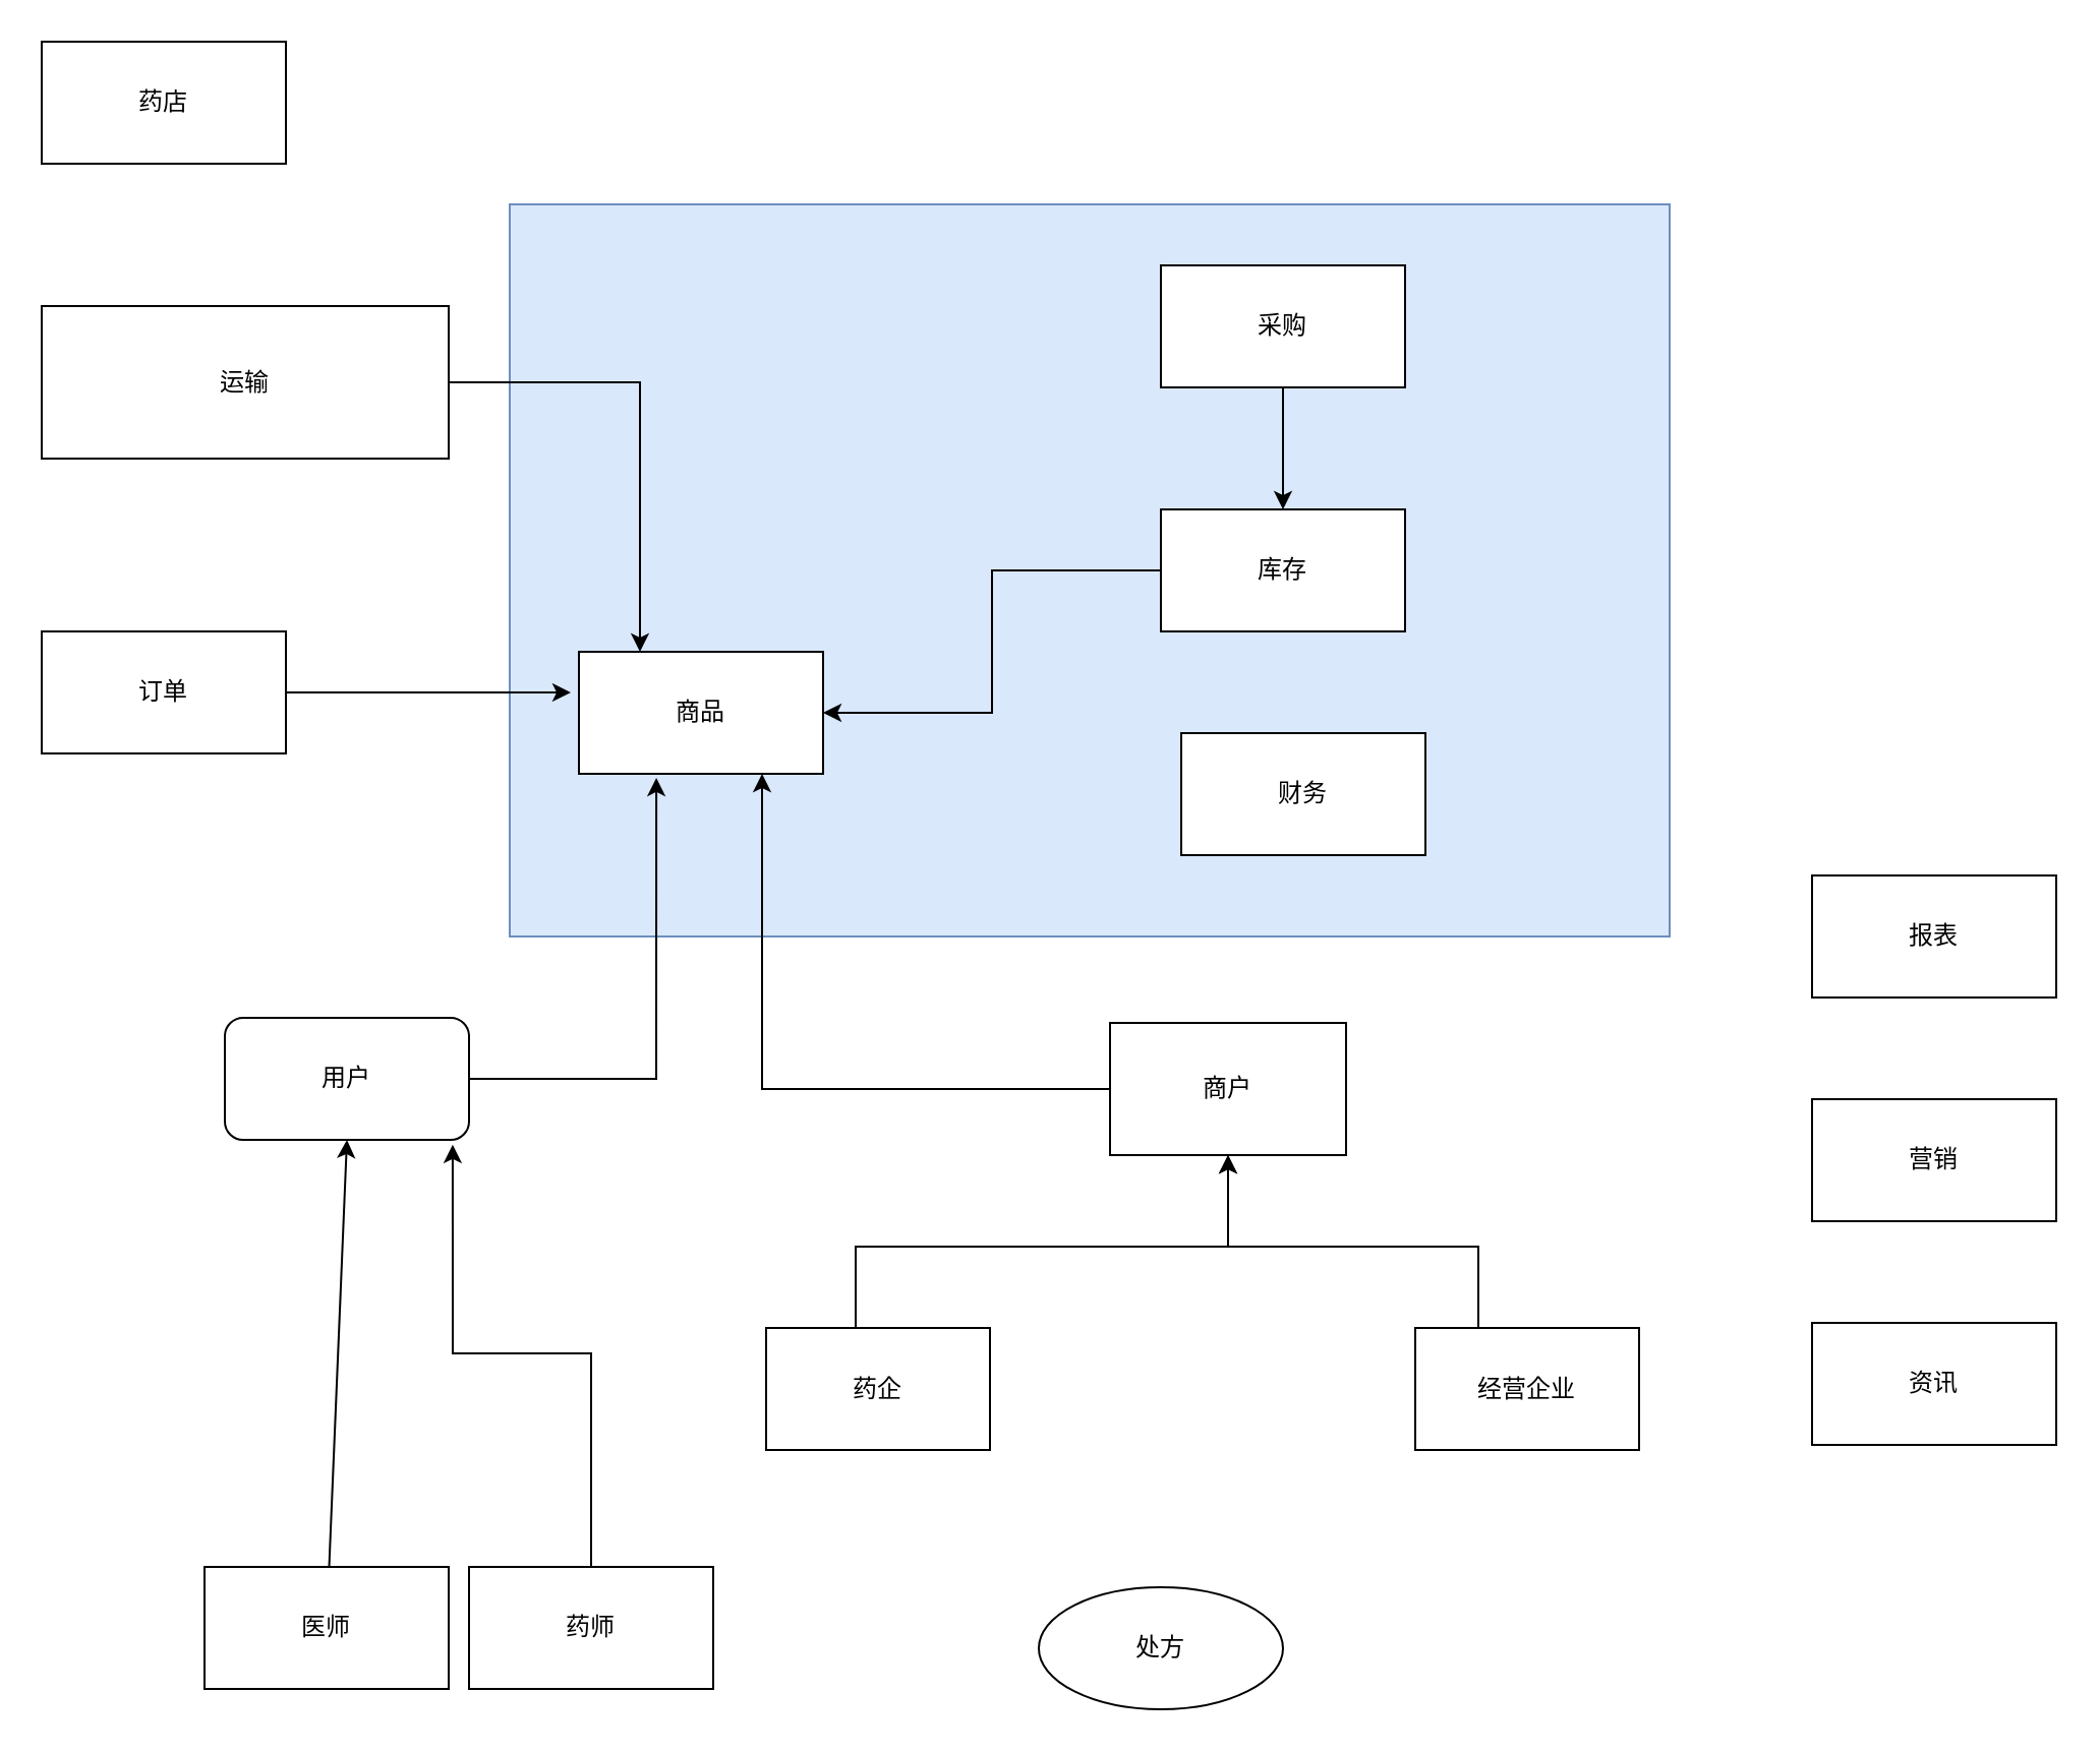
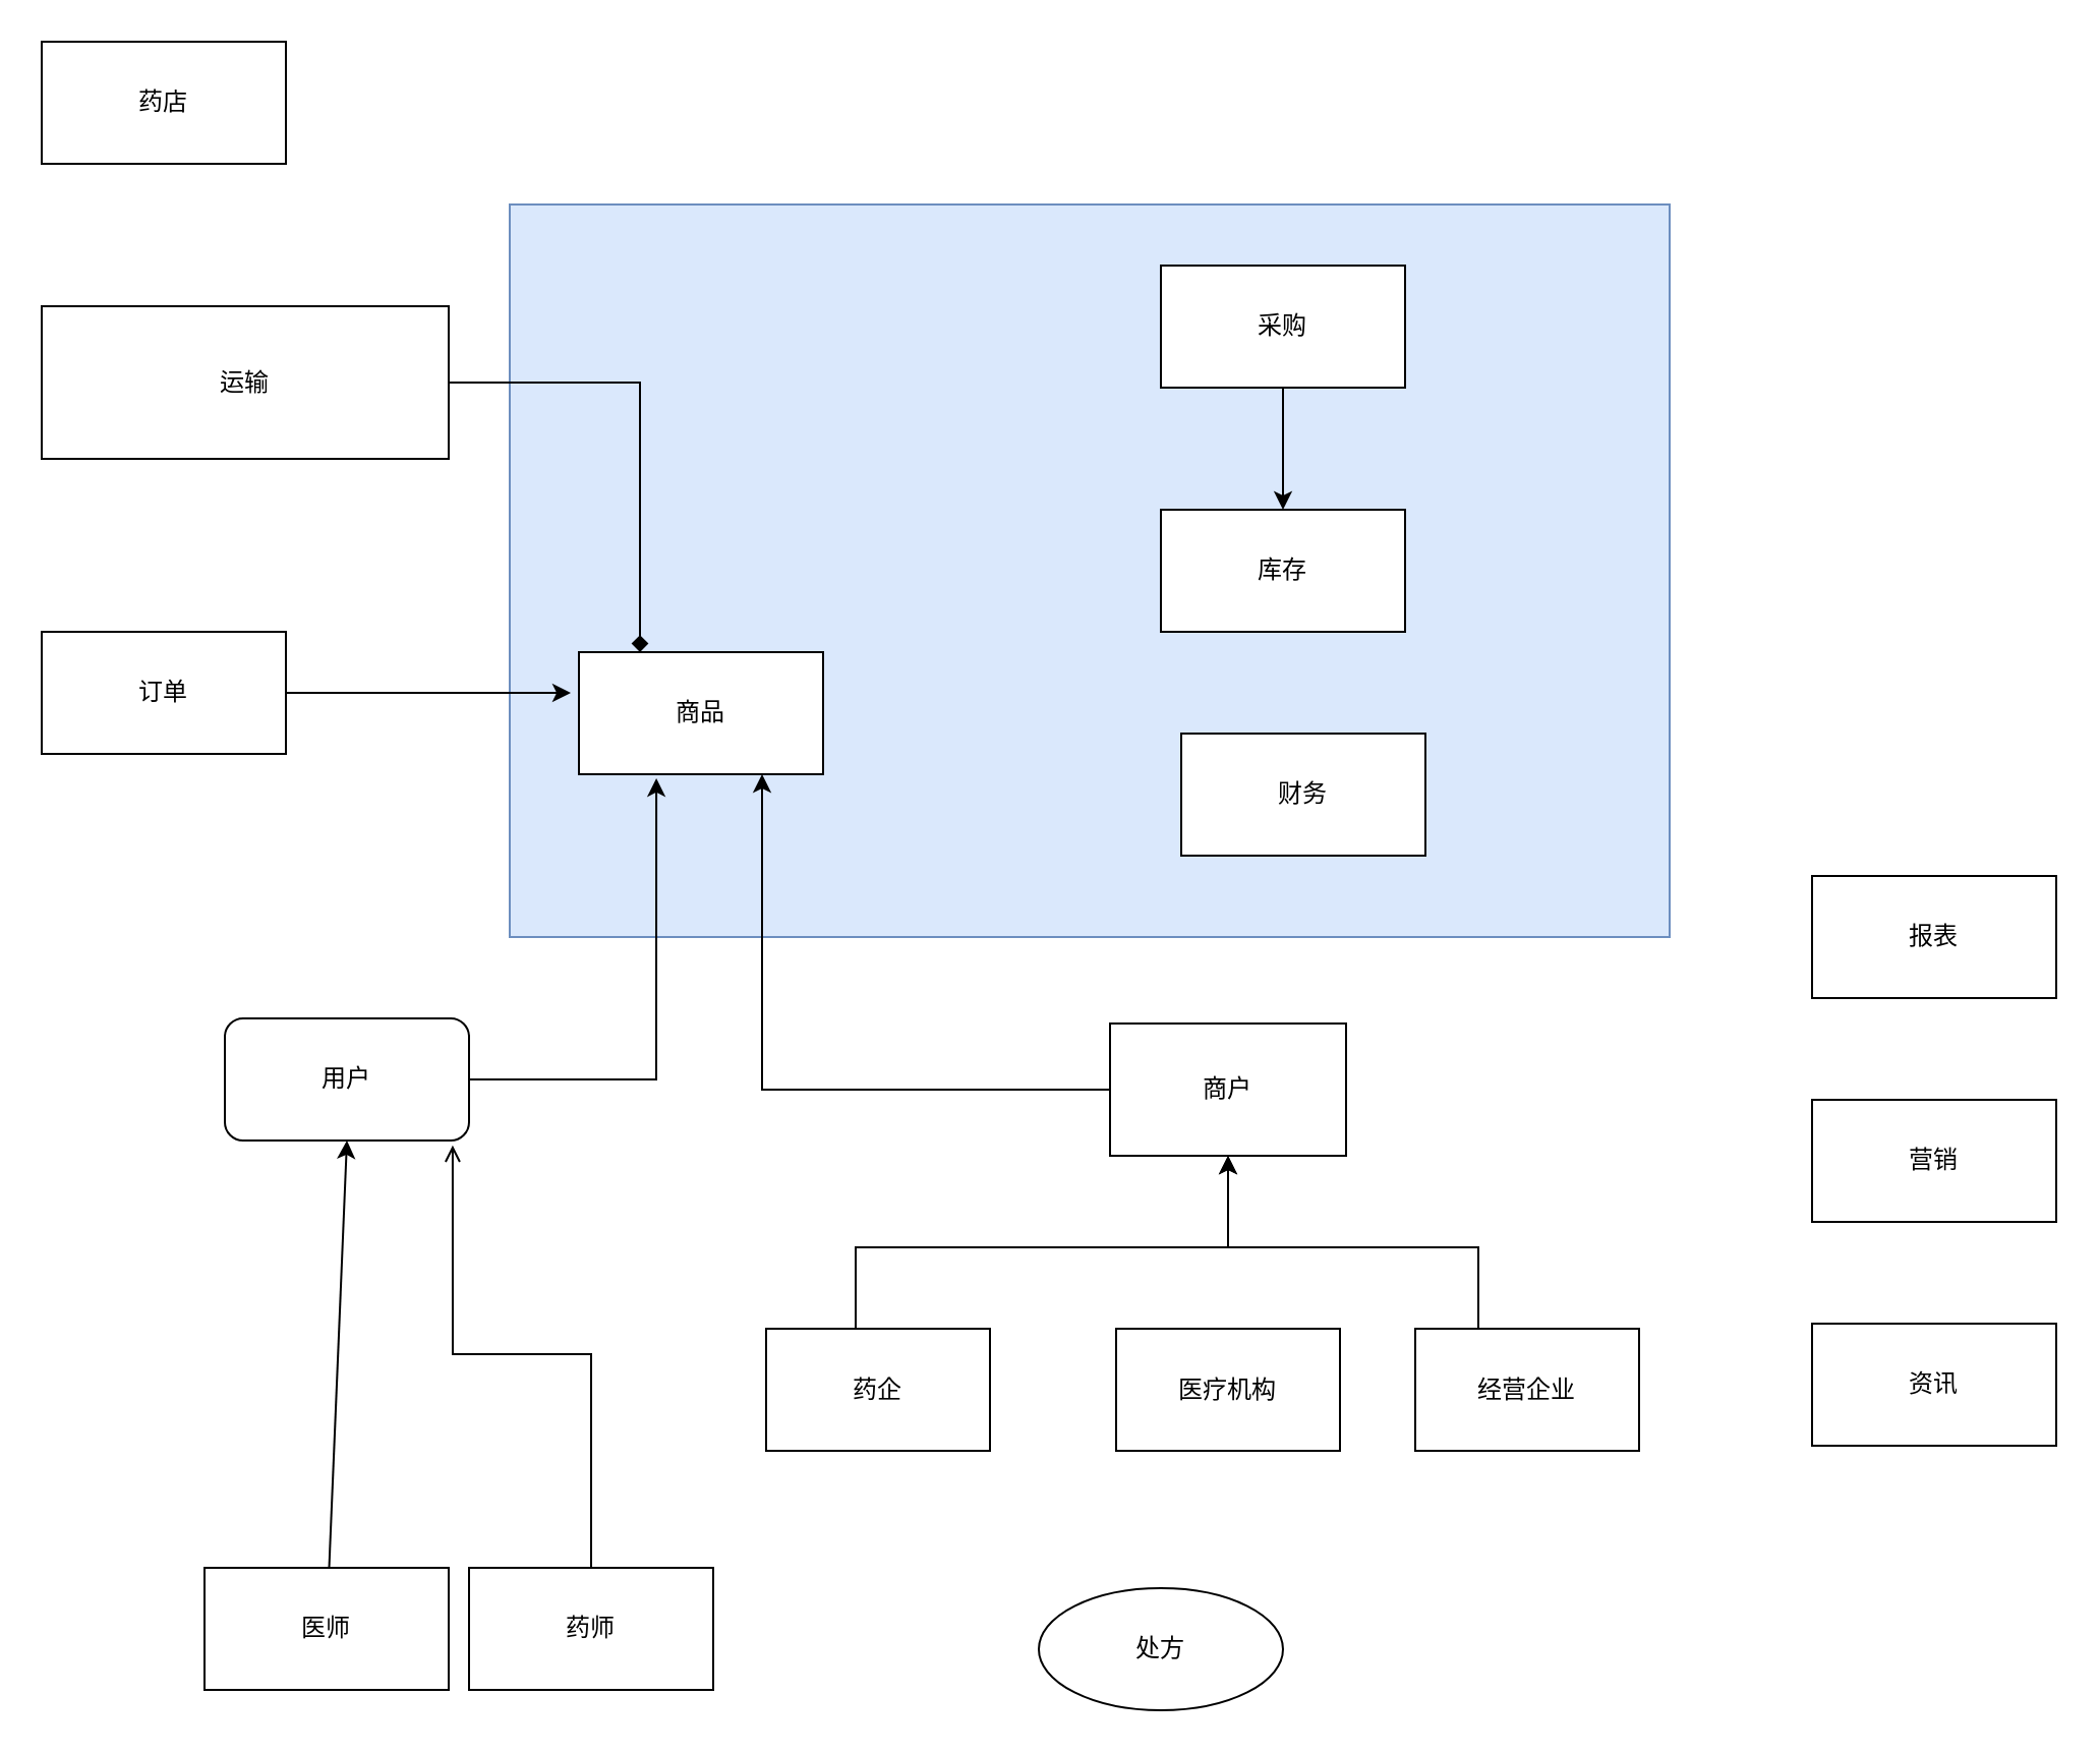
- <mxCell id="8" style="edgeStyle=orthogonalEdgeStyle;rounded=0;orthogonalLoop=1;jettySize=auto;html=1;entryX=1;entryY=0.5;entryDx=0;entryDy=0;" edge="1" parent="1" source="9" target="3"><mxGeometry relative="1" as="geometry" /></mxCell>
- <mxCell id="6" style="edgeStyle=orthogonalEdgeStyle;rounded=0;orthogonalLoop=1;jettySize=auto;html=1;entryX=0.25;entryY=0;entryDx=0;entryDy=0;" edge="1" parent="1" source="7" target="3"><mxGeometry relative="1" as="geometry" /></mxCell>
+ <mxCell id="6" style="edgeStyle=orthogonalEdgeStyle;rounded=0;orthogonalLoop=1;jettySize=auto;html=1;entryX=0.25;entryY=0;entryDx=0;entryDy=0;endArrow=diamond;" edge="1" parent="1" source="7" target="3"><mxGeometry relative="1" as="geometry" /></mxCell>
- <mxCell id="29" style="edgeStyle=orthogonalEdgeStyle;rounded=0;orthogonalLoop=1;jettySize=auto;html=1;entryX=0.933;entryY=1.04;entryDx=0;entryDy=0;entryPerimeter=0;" edge="1" parent="1" source="30" target="13"><mxGeometry relative="1" as="geometry" /></mxCell>
+ <mxCell id="29" style="edgeStyle=orthogonalEdgeStyle;rounded=0;orthogonalLoop=1;jettySize=auto;html=1;entryX=0.933;entryY=1.04;entryDx=0;entryDy=0;entryPerimeter=0;endArrow=open;" edge="1" parent="1" source="30" target="13"><mxGeometry relative="1" as="geometry" /></mxCell>
+ <mxCell id="18" value="医疗机构" style="rounded=0;whiteSpace=wrap;html=1;" vertex="1" parent="1"><mxGeometry x="548" y="652.5" width="110" height="60" as="geometry" /></mxCell>
